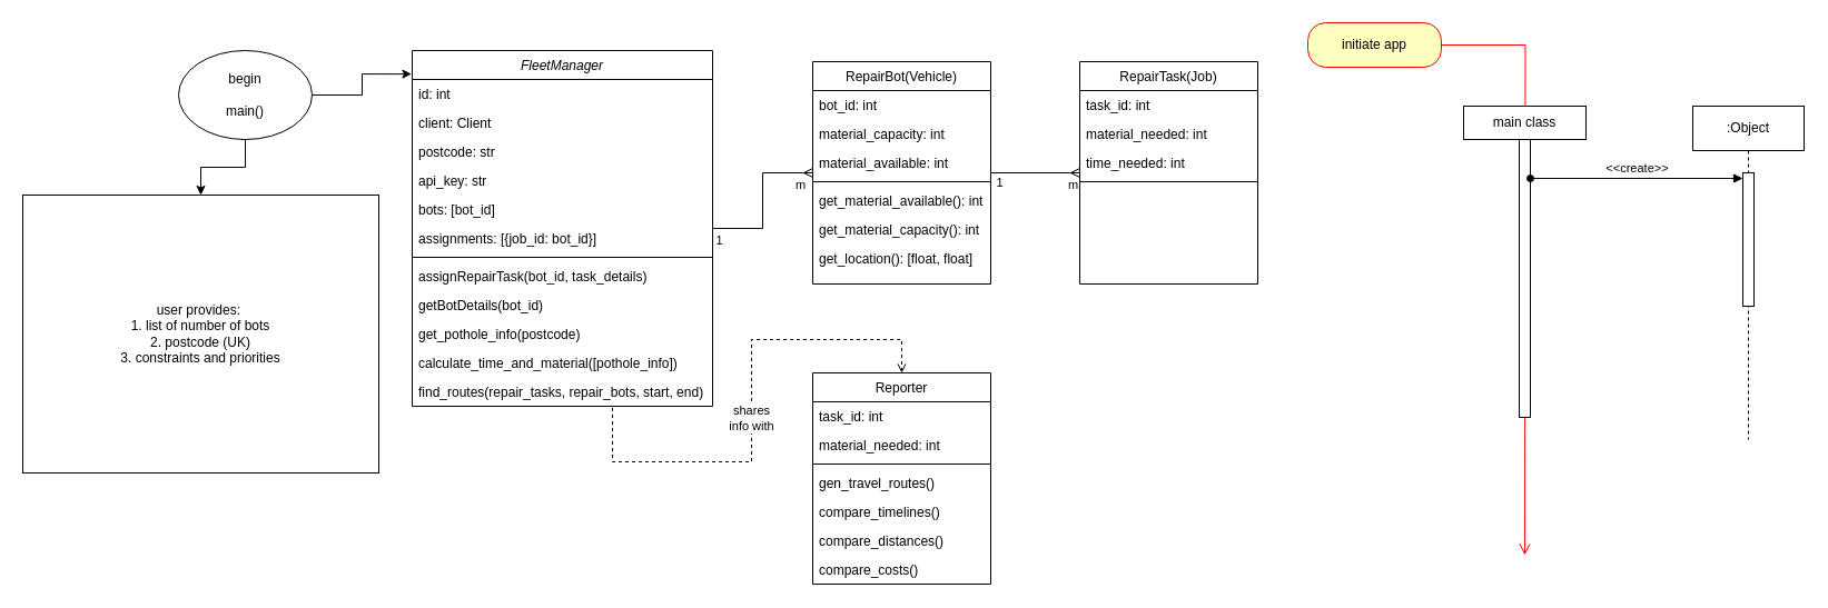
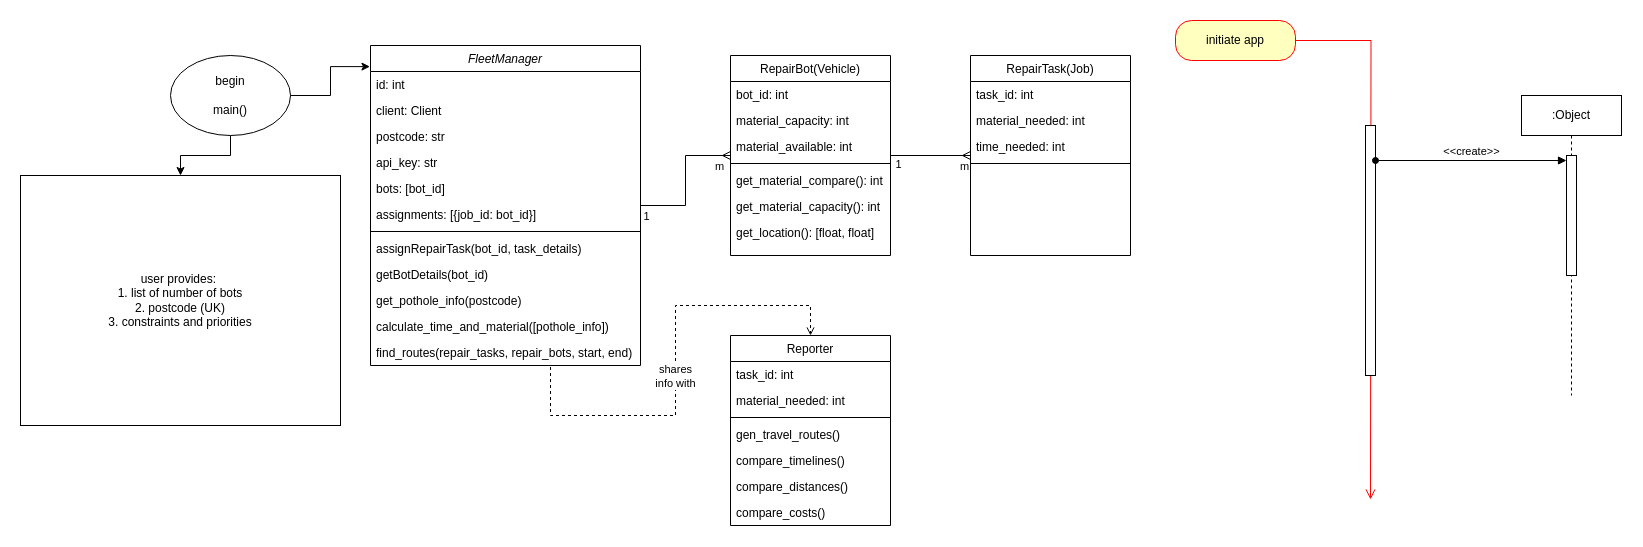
- <mxCell id="44" value="begin&lt;div&gt;&lt;br&gt;&lt;/div&gt;&lt;div&gt;main()&lt;/div&gt;" style="ellipse;whiteSpace=wrap;html=1;" vertex="1" parent="1"><mxGeometry x="160" y="45" width="120" height="80" as="geometry" /></mxCell>
+ <mxCell id="44" value="begin&lt;div&gt;&lt;br&gt;&lt;/div&gt;&lt;div&gt;main()&lt;/div&gt;" style="ellipse;whiteSpace=wrap;html=1;" vertex="1" parent="1"><mxGeometry x="170" y="55" width="120" height="80" as="geometry" /></mxCell>
- <mxCell id="51" value="main class" style="html=1;whiteSpace=wrap;" vertex="1" parent="1"><mxGeometry x="1315" y="95" width="110" height="30" as="geometry" /></mxCell>
- <mxCell id="21" value="get_material_available(): int" style="text;align=left;verticalAlign=top;spacingLeft=4;spacingRight=4;overflow=hidden;rotatable=0;points=[[0,0.5],[1,0.5]];portConstraint=eastwest;rounded=0;shadow=0;html=0;" vertex="1" parent="16"><mxGeometry y="112" width="160" height="26" as="geometry" /></mxCell>
+ <mxCell id="21" value="get_material_compare(): int" style="text;align=left;verticalAlign=top;spacingLeft=4;spacingRight=4;overflow=hidden;rotatable=0;points=[[0,0.5],[1,0.5]];portConstraint=eastwest;rounded=0;shadow=0;html=0;" vertex="1" parent="16"><mxGeometry y="112" width="160" height="26" as="geometry" /></mxCell>
